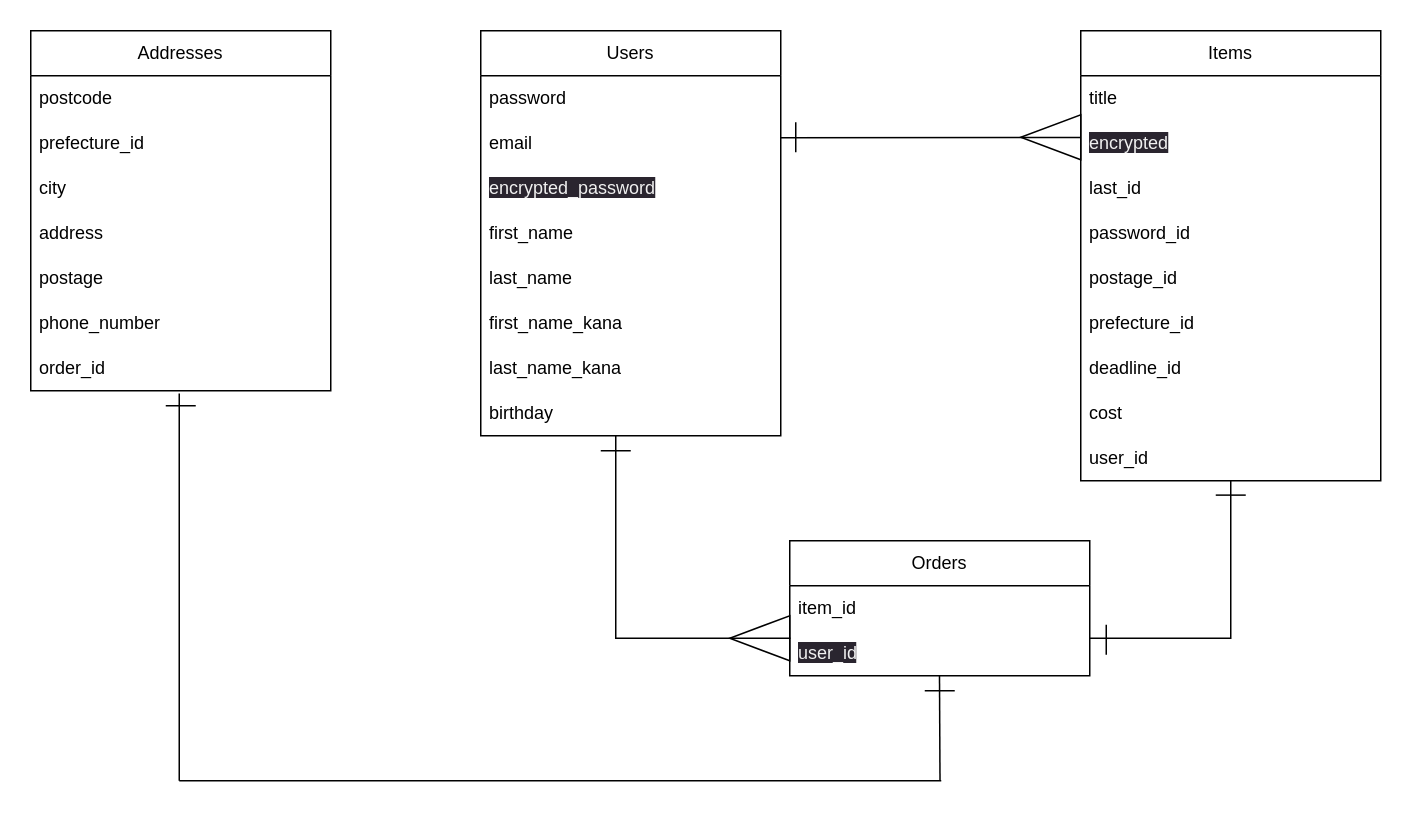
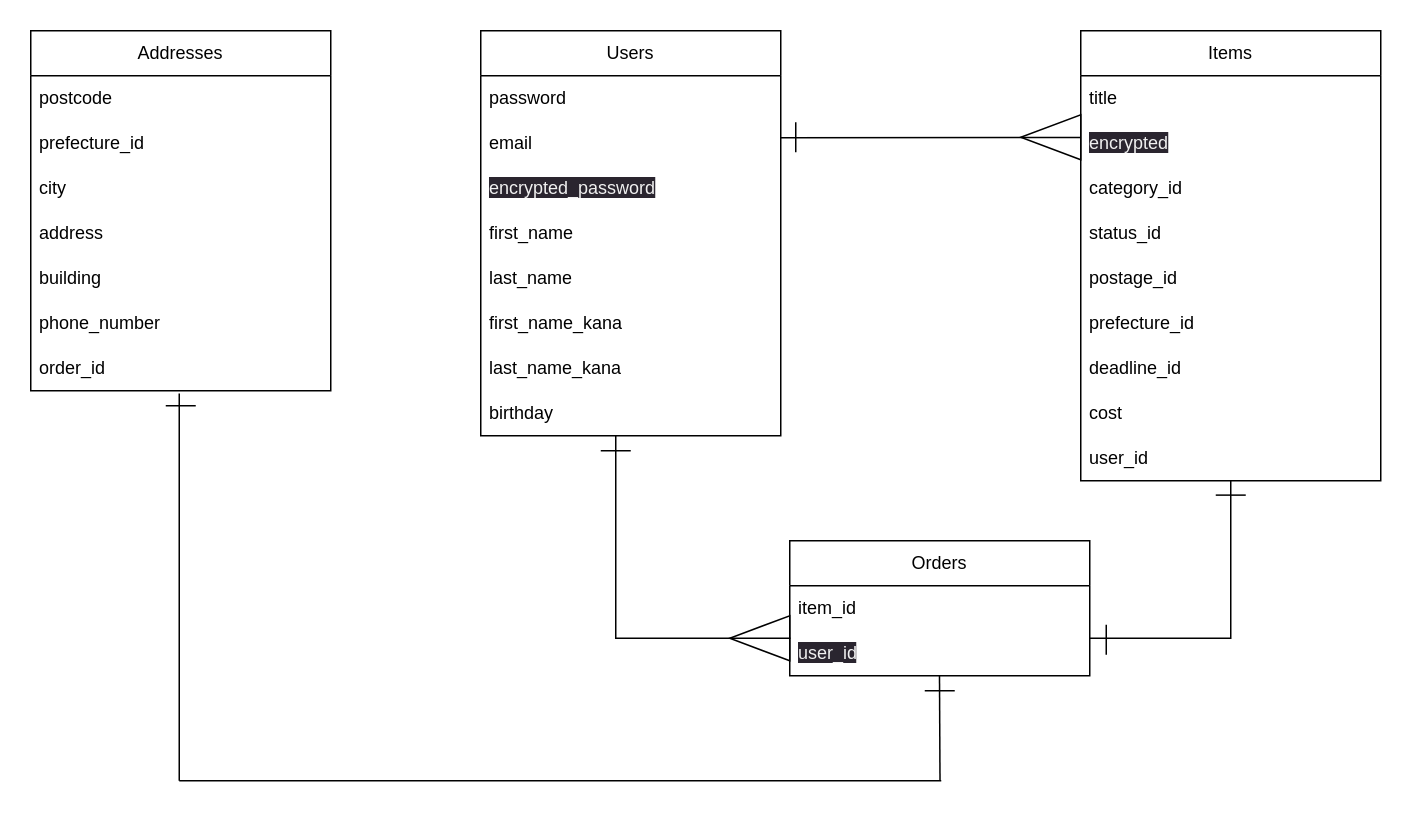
- <mxCell id="14" value="last_id" style="text;strokeColor=none;fillColor=none;align=left;verticalAlign=middle;spacingLeft=4;spacingRight=4;overflow=hidden;points=[[0,0.5],[1,0.5]];portConstraint=eastwest;rotatable=0;whiteSpace=wrap;html=1;" parent="11" vertex="1"><mxGeometry y="90" width="200" height="30" as="geometry" /></mxCell>
+ <mxCell id="14" value="category_id" style="text;strokeColor=none;fillColor=none;align=left;verticalAlign=middle;spacingLeft=4;spacingRight=4;overflow=hidden;points=[[0,0.5],[1,0.5]];portConstraint=eastwest;rotatable=0;whiteSpace=wrap;html=1;" parent="11" vertex="1"><mxGeometry y="90" width="200" height="30" as="geometry" /></mxCell>
- <mxCell id="15" value="password_id" style="text;strokeColor=none;fillColor=none;align=left;verticalAlign=middle;spacingLeft=4;spacingRight=4;overflow=hidden;points=[[0,0.5],[1,0.5]];portConstraint=eastwest;rotatable=0;whiteSpace=wrap;html=1;" parent="11" vertex="1"><mxGeometry y="120" width="200" height="30" as="geometry" /></mxCell>
+ <mxCell id="15" value="status_id" style="text;strokeColor=none;fillColor=none;align=left;verticalAlign=middle;spacingLeft=4;spacingRight=4;overflow=hidden;points=[[0,0.5],[1,0.5]];portConstraint=eastwest;rotatable=0;whiteSpace=wrap;html=1;" parent="11" vertex="1"><mxGeometry y="120" width="200" height="30" as="geometry" /></mxCell>
- <mxCell id="32" value="postage" style="text;strokeColor=none;fillColor=none;align=left;verticalAlign=middle;spacingLeft=4;spacingRight=4;overflow=hidden;points=[[0,0.5],[1,0.5]];portConstraint=eastwest;rotatable=0;whiteSpace=wrap;html=1;" parent="27" vertex="1"><mxGeometry y="150" width="200" height="30" as="geometry" /></mxCell>
+ <mxCell id="32" value="building" style="text;strokeColor=none;fillColor=none;align=left;verticalAlign=middle;spacingLeft=4;spacingRight=4;overflow=hidden;points=[[0,0.5],[1,0.5]];portConstraint=eastwest;rotatable=0;whiteSpace=wrap;html=1;" parent="27" vertex="1"><mxGeometry y="150" width="200" height="30" as="geometry" /></mxCell>
